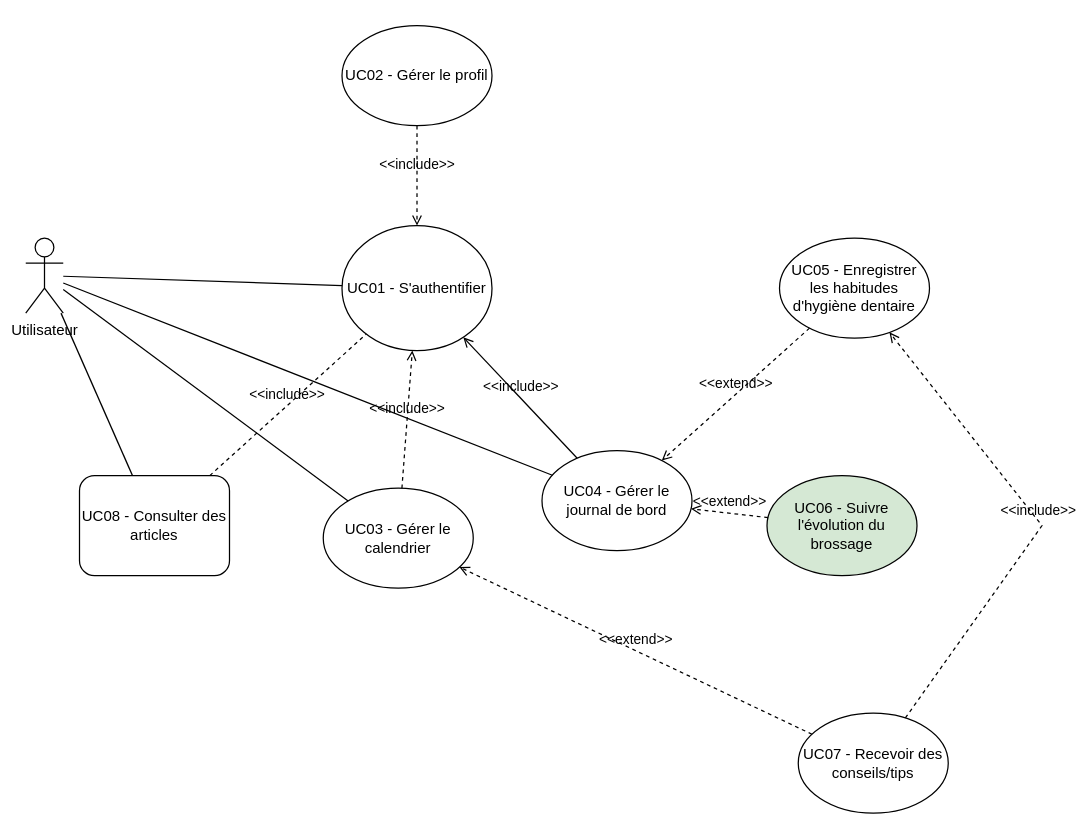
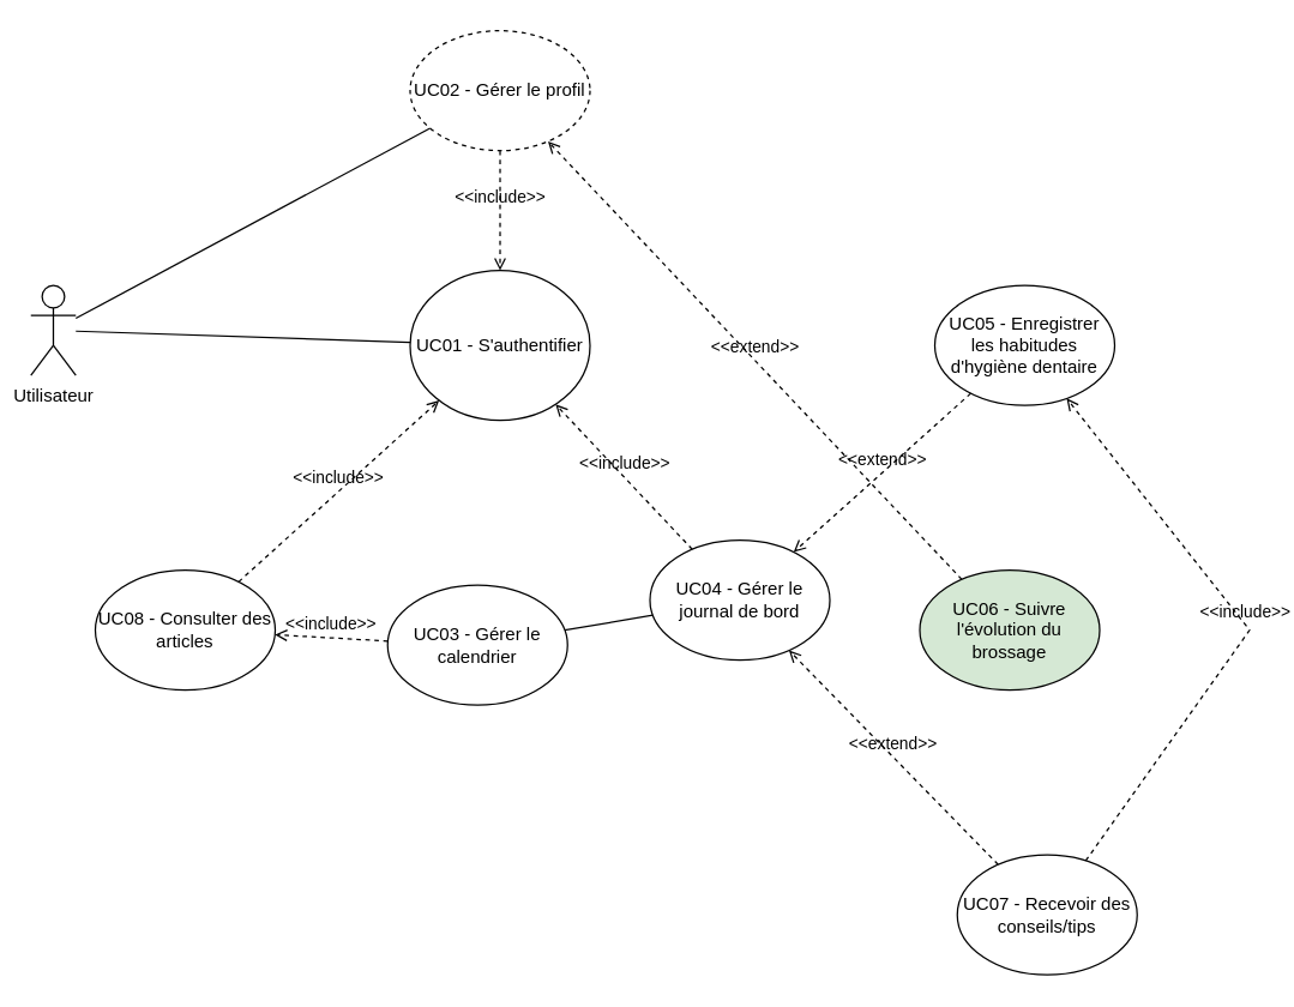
- <mxCell id="7" value="UC02 - Gérer le profil" style="ellipse;whiteSpace=wrap;html=1;" vertex="1" parent="1"><mxGeometry x="273" y="20" width="120" height="80" as="geometry" /></mxCell>
+ <mxCell id="7" value="UC02 - Gérer le profil" style="ellipse;whiteSpace=wrap;html=1;dashed=1;" vertex="1" parent="1"><mxGeometry x="273" y="20" width="120" height="80" as="geometry" /></mxCell>
- <mxCell id="21" value="&amp;lt;&amp;lt;include&amp;gt;&amp;gt;" style="html=1;verticalAlign=bottom;labelBackgroundColor=none;endArrow=none;endFill=0;dashed=1;rounded=0;" edge="1" parent="1" source="9" target="3"><mxGeometry width="160" relative="1" as="geometry"><mxPoint x="333" y="250" as="sourcePoint" /><mxPoint x="333" y="160" as="targetPoint" /></mxGeometry></mxCell>
+ <mxCell id="21" value="&amp;lt;&amp;lt;include&amp;gt;&amp;gt;" style="html=1;verticalAlign=bottom;labelBackgroundColor=none;endArrow=open;endFill=0;dashed=1;rounded=0;" edge="1" parent="1" source="9" target="3"><mxGeometry width="160" relative="1" as="geometry"><mxPoint x="333" y="250" as="sourcePoint" /><mxPoint x="333" y="160" as="targetPoint" /></mxGeometry></mxCell>
- <mxCell id="14" value="" style="endArrow=none;html=1;rounded=0;" edge="1" parent="1" source="13" target="2"><mxGeometry width="50" height="50" relative="1" as="geometry"><mxPoint x="693" y="570" as="sourcePoint" /><mxPoint x="743" y="520" as="targetPoint" /></mxGeometry></mxCell>
+ <mxCell id="14" value="" style="endArrow=none;html=1;rounded=0;" edge="1" parent="1" source="13" target="4"><mxGeometry width="50" height="50" relative="1" as="geometry"><mxPoint x="693" y="570" as="sourcePoint" /><mxPoint x="743" y="520" as="targetPoint" /></mxGeometry></mxCell>
- <mxCell id="12" value="" style="endArrow=none;html=1;rounded=0;" edge="1" parent="1" source="2" target="9"><mxGeometry width="50" height="50" relative="1" as="geometry"><mxPoint x="583" y="392" as="sourcePoint" /><mxPoint x="894" y="432" as="targetPoint" /></mxGeometry></mxCell>
+ <mxCell id="12" value="" style="endArrow=none;html=1;rounded=0;" edge="1" parent="1" source="2" target="7"><mxGeometry width="50" height="50" relative="1" as="geometry"><mxPoint x="583" y="392" as="sourcePoint" /><mxPoint x="894" y="432" as="targetPoint" /></mxGeometry></mxCell>
- <mxCell id="11" value="" style="endArrow=none;html=1;rounded=0;" edge="1" parent="1" source="2" target="4"><mxGeometry width="50" height="50" relative="1" as="geometry"><mxPoint x="543" y="374" as="sourcePoint" /><mxPoint x="718" y="424" as="targetPoint" /></mxGeometry></mxCell>
- <mxCell id="19" value="&amp;lt;&amp;lt;include&amp;gt;&amp;gt;" style="html=1;verticalAlign=bottom;labelBackgroundColor=none;endArrow=open;endFill=0;dashed=0;rounded=0;" edge="1" parent="1" source="13" target="3"><mxGeometry width="160" relative="1" as="geometry"><mxPoint x="313" y="230" as="sourcePoint" /><mxPoint x="313" y="140" as="targetPoint" /></mxGeometry></mxCell>
+ <mxCell id="19" value="&amp;lt;&amp;lt;include&amp;gt;&amp;gt;" style="html=1;verticalAlign=bottom;labelBackgroundColor=none;endArrow=open;endFill=0;dashed=1;rounded=0;" edge="1" parent="1" source="13" target="3"><mxGeometry width="160" relative="1" as="geometry"><mxPoint x="313" y="230" as="sourcePoint" /><mxPoint x="313" y="140" as="targetPoint" /></mxGeometry></mxCell>
- <mxCell id="20" value="&amp;lt;&amp;lt;include&amp;gt;&amp;gt;" style="html=1;verticalAlign=bottom;labelBackgroundColor=none;endArrow=open;endFill=0;dashed=1;rounded=0;" edge="1" parent="1" source="4" target="3"><mxGeometry width="160" relative="1" as="geometry"><mxPoint x="323" y="240" as="sourcePoint" /><mxPoint x="323" y="150" as="targetPoint" /></mxGeometry></mxCell>
+ <mxCell id="20" value="&amp;lt;&amp;lt;include&amp;gt;&amp;gt;" style="html=1;verticalAlign=bottom;labelBackgroundColor=none;endArrow=open;endFill=0;dashed=1;rounded=0;" edge="1" parent="1" source="4" target="9"><mxGeometry width="160" relative="1" as="geometry"><mxPoint x="323" y="240" as="sourcePoint" /><mxPoint x="323" y="150" as="targetPoint" /></mxGeometry></mxCell>
- <mxCell id="16" value="&amp;lt;&amp;lt;extend&amp;gt;&amp;gt;" style="html=1;verticalAlign=bottom;labelBackgroundColor=none;endArrow=open;endFill=0;dashed=1;rounded=0;" edge="1" parent="1" source="6" target="13"><mxGeometry width="160" relative="1" as="geometry"><mxPoint x="347" y="664" as="sourcePoint" /><mxPoint x="249" y="526" as="targetPoint" /></mxGeometry></mxCell>
+ <mxCell id="16" value="&amp;lt;&amp;lt;extend&amp;gt;&amp;gt;" style="html=1;verticalAlign=bottom;labelBackgroundColor=none;endArrow=open;endFill=0;dashed=1;rounded=0;" edge="1" parent="1" source="6" target="7"><mxGeometry width="160" relative="1" as="geometry"><mxPoint x="347" y="664" as="sourcePoint" /><mxPoint x="249" y="526" as="targetPoint" /></mxGeometry></mxCell>
- <mxCell id="9" value="UC08 - Consulter des articles" style="whiteSpace=wrap;html=1;rounded=1;" vertex="1" parent="1"><mxGeometry x="63" y="380" width="120" height="80" as="geometry" /></mxCell>
+ <mxCell id="9" value="UC08 - Consulter des articles" style="ellipse;whiteSpace=wrap;html=1;" vertex="1" parent="1"><mxGeometry x="63" y="380" width="120" height="80" as="geometry" /></mxCell>
- <mxCell id="17" value="&amp;lt;&amp;lt;extend&amp;gt;&amp;gt;" style="html=1;verticalAlign=bottom;labelBackgroundColor=none;endArrow=open;endFill=0;dashed=1;rounded=0;" edge="1" parent="1" source="8" target="4"><mxGeometry width="160" relative="1" as="geometry"><mxPoint x="403" y="568" as="sourcePoint" /><mxPoint x="273" y="512" as="targetPoint" /></mxGeometry></mxCell>
+ <mxCell id="17" value="&amp;lt;&amp;lt;extend&amp;gt;&amp;gt;" style="html=1;verticalAlign=bottom;labelBackgroundColor=none;endArrow=open;endFill=0;dashed=1;rounded=0;" edge="1" parent="1" source="8" target="13"><mxGeometry width="160" relative="1" as="geometry"><mxPoint x="403" y="568" as="sourcePoint" /><mxPoint x="273" y="512" as="targetPoint" /></mxGeometry></mxCell>
